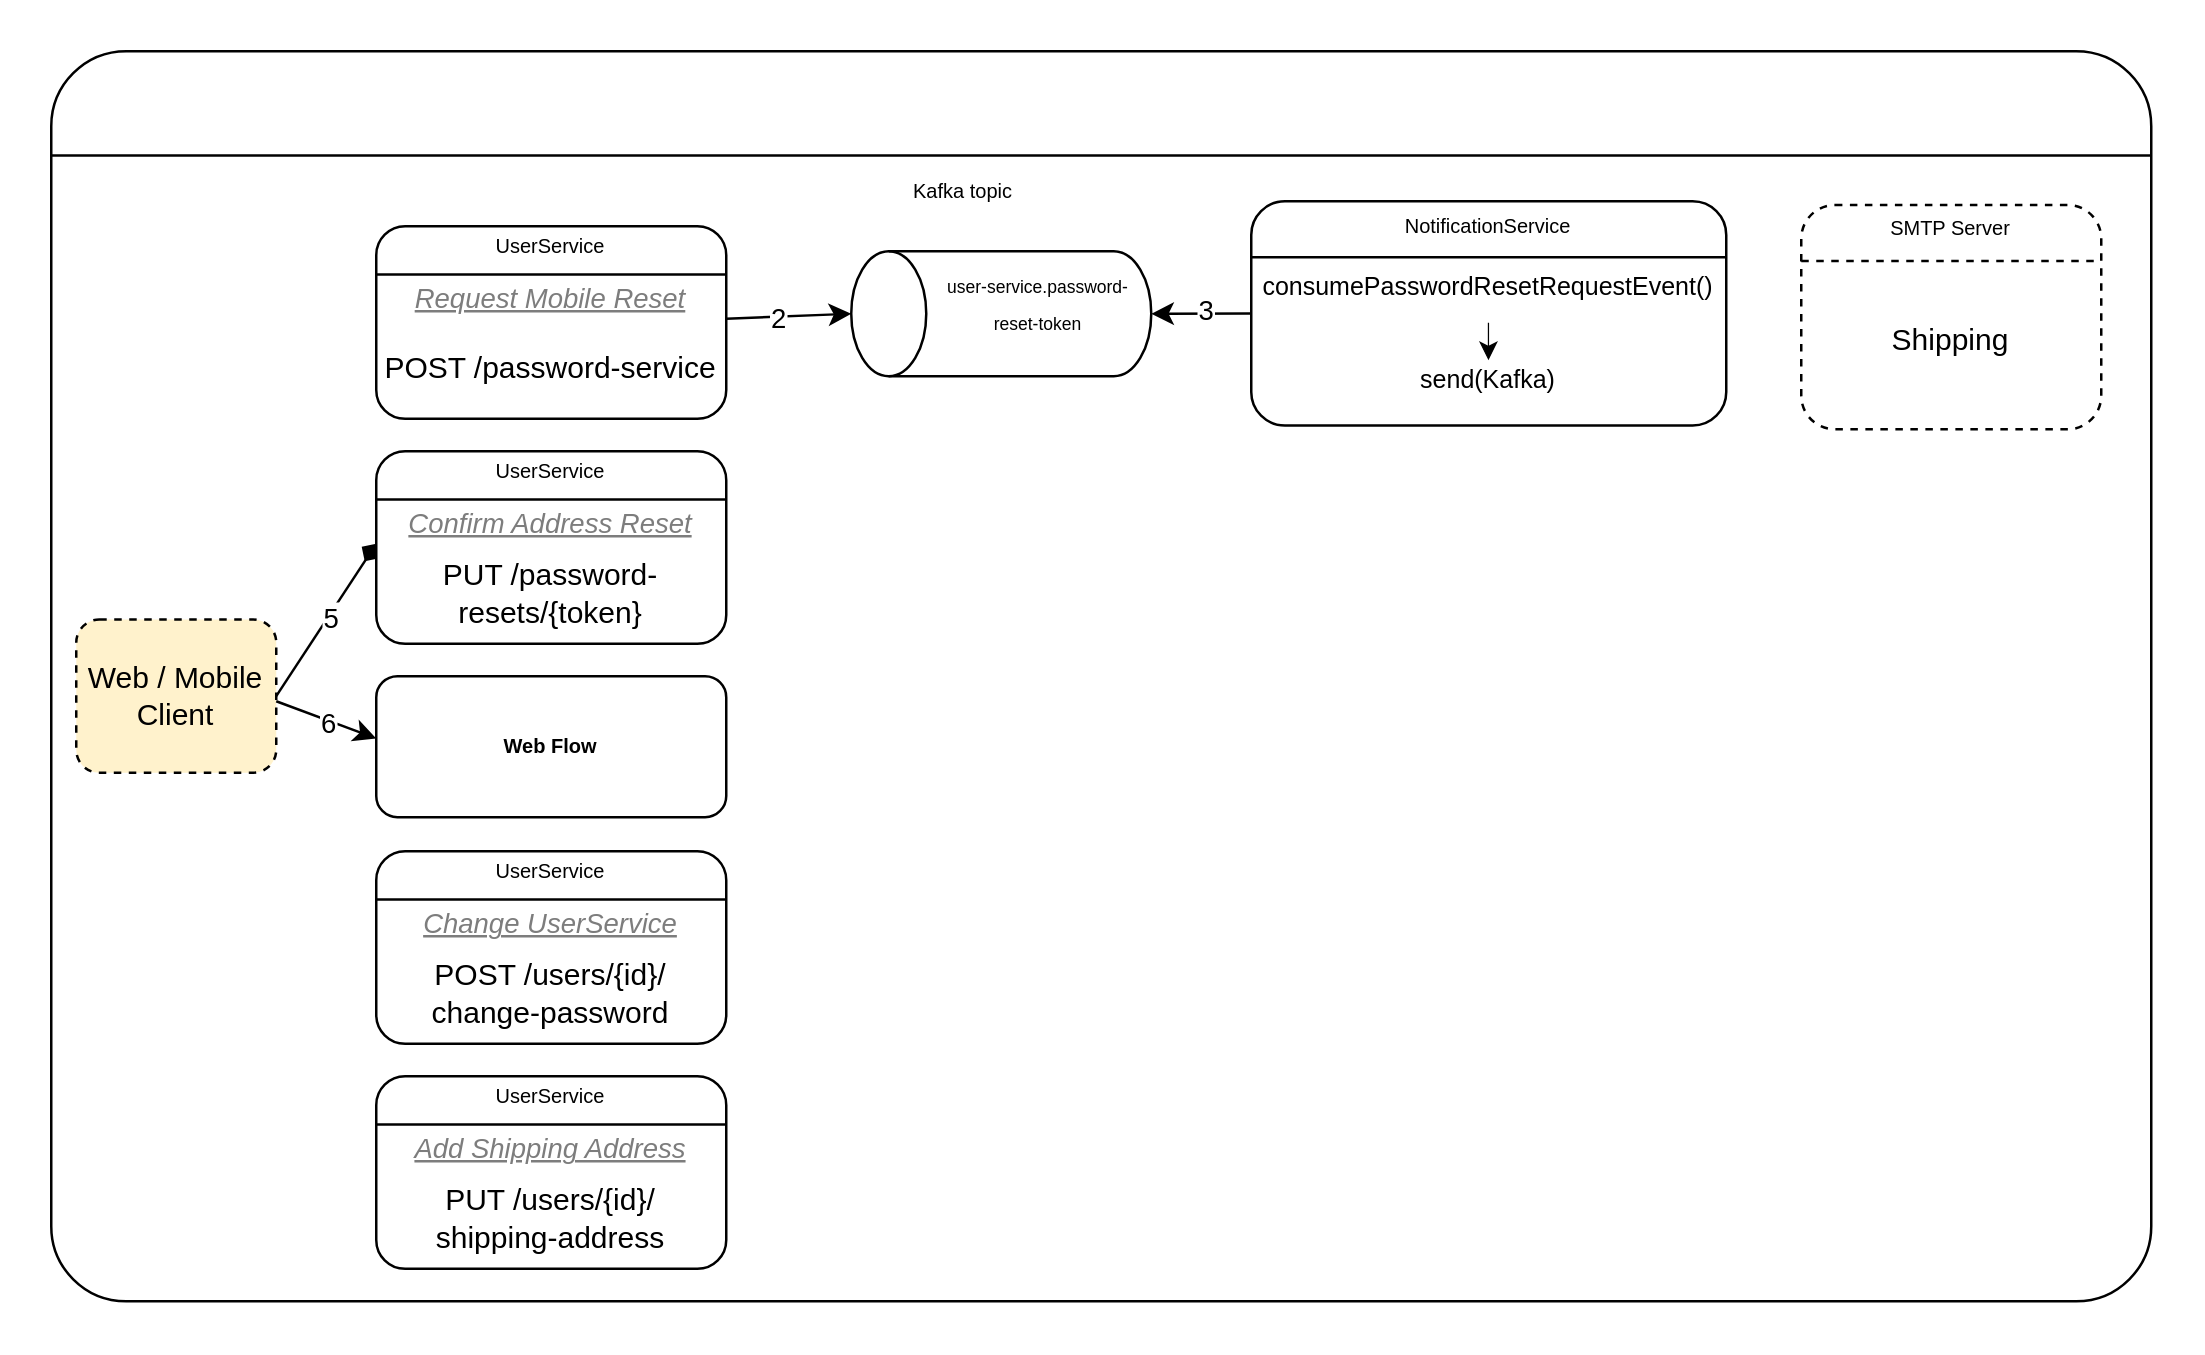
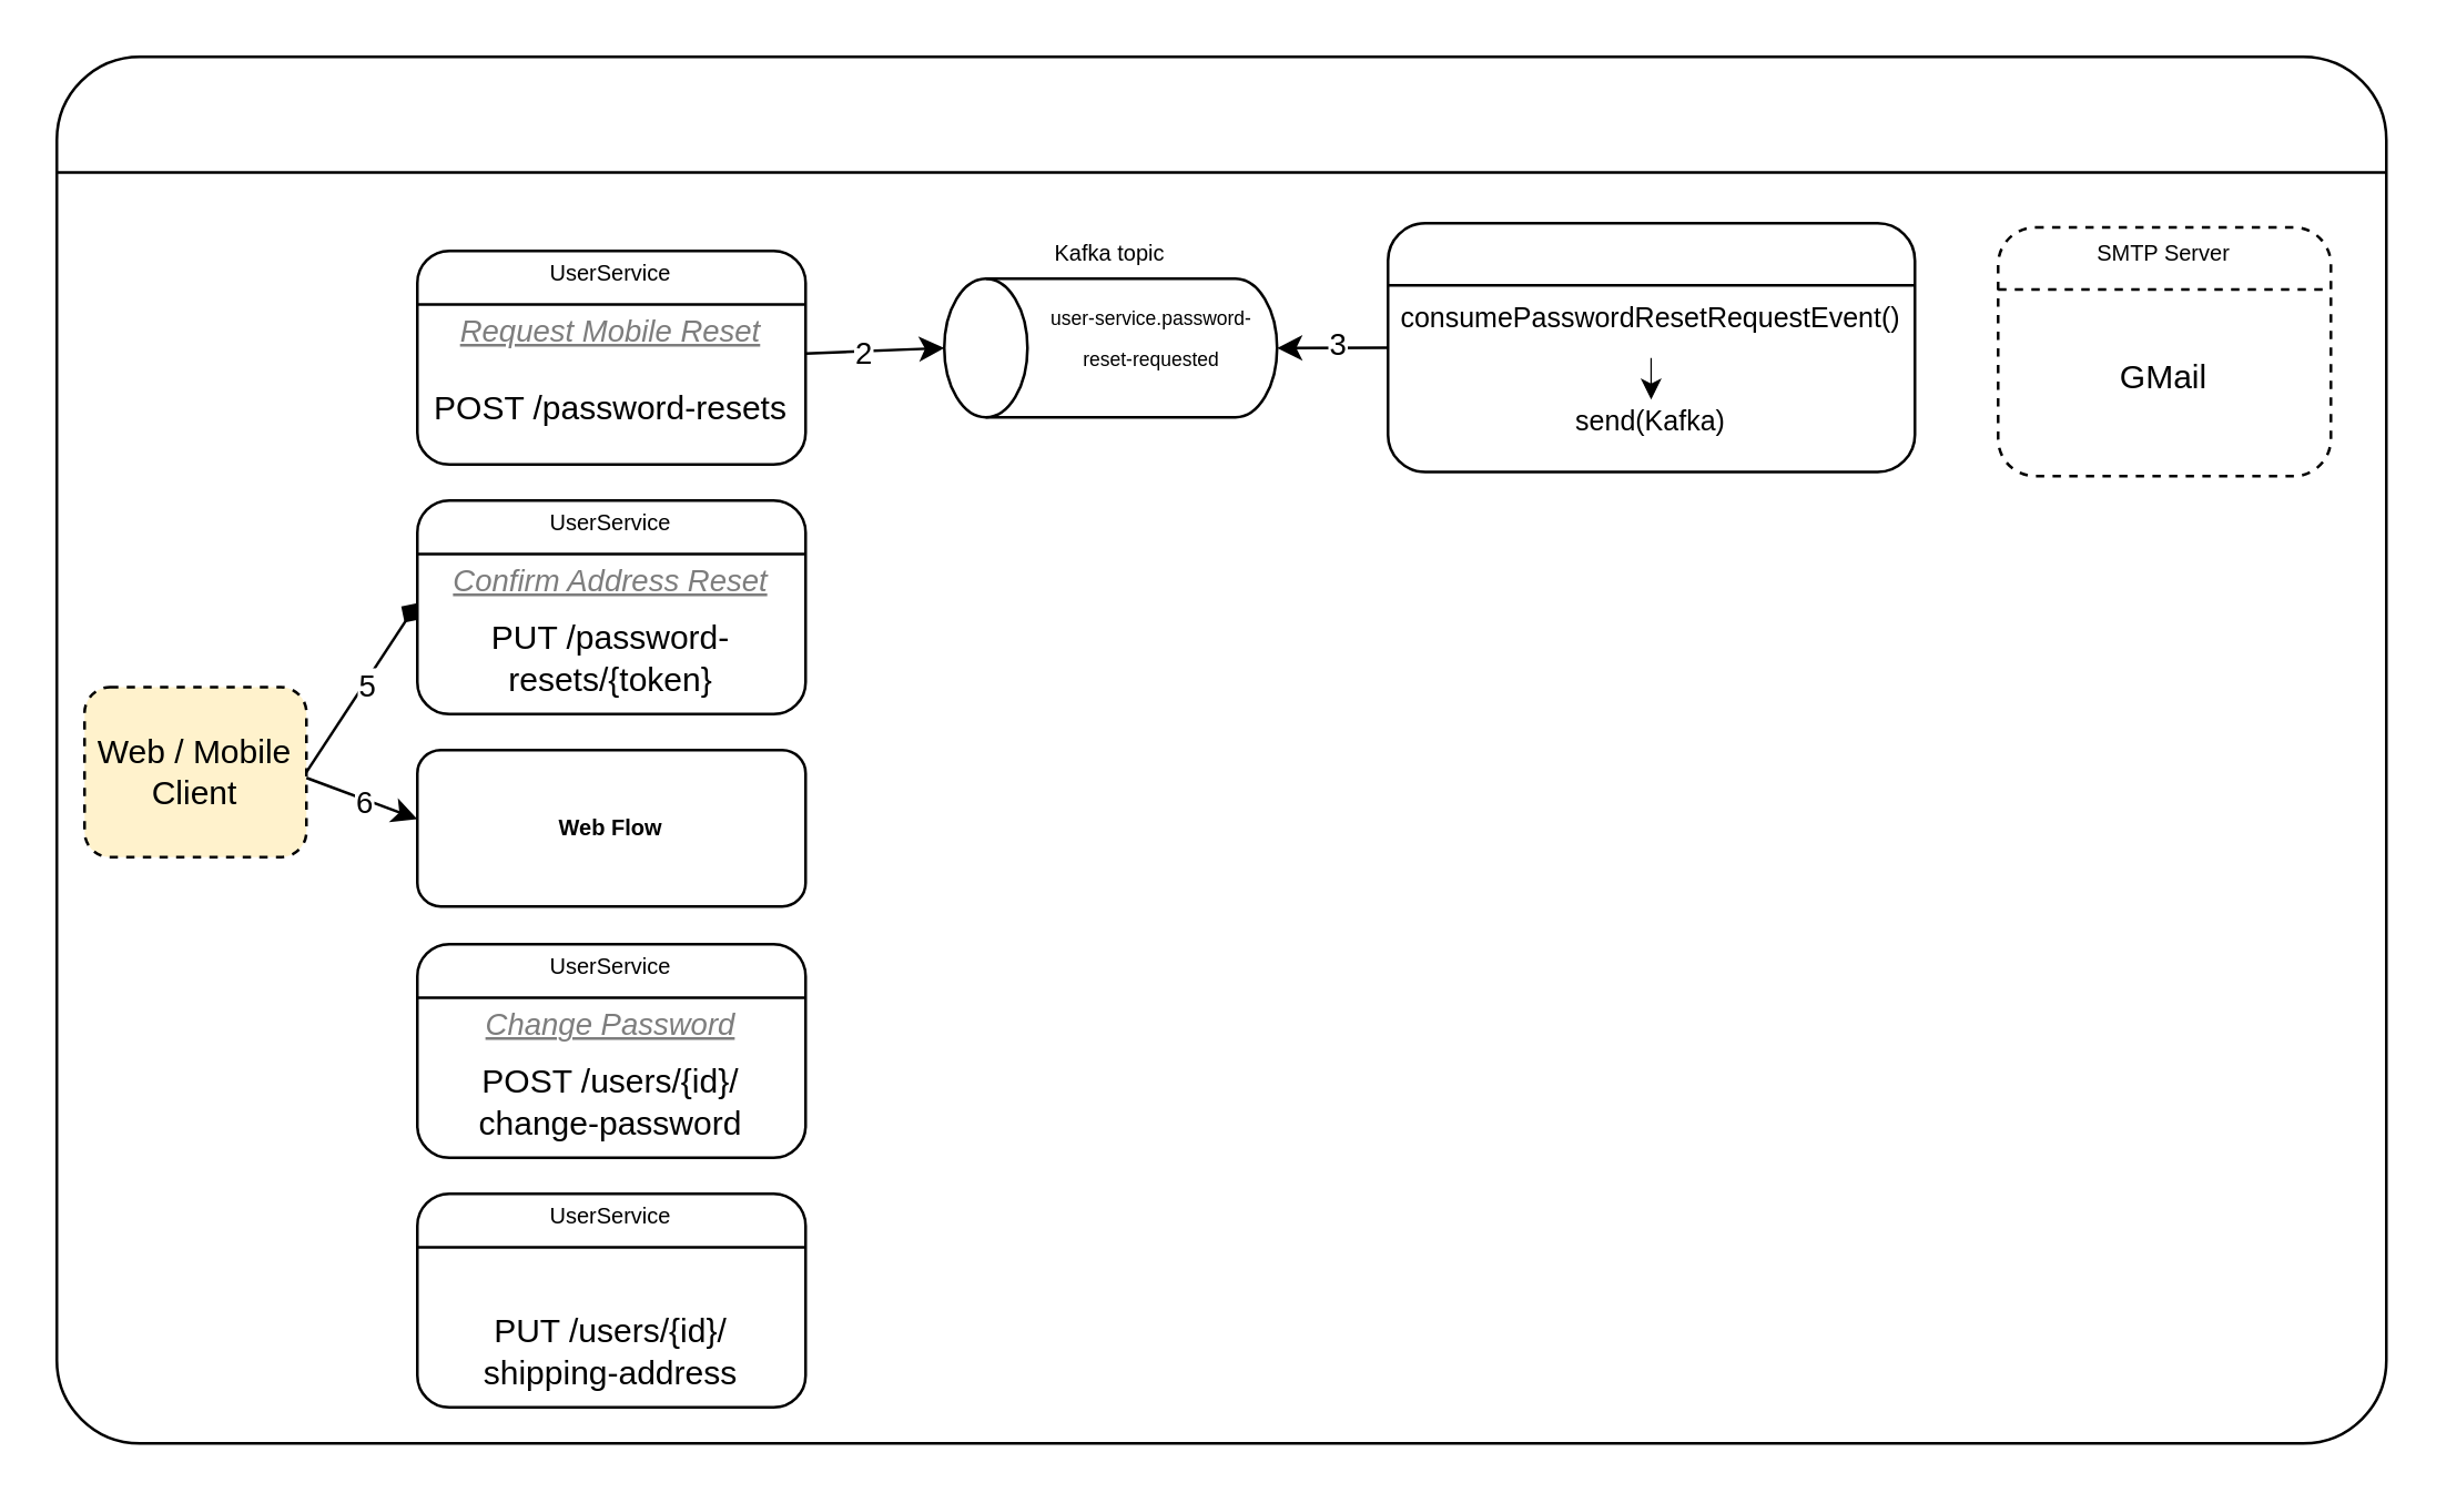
- <mxCell id="25" value="&lt;font style=&quot;font-size: 8px;&quot;&gt;Kafka topic&lt;/font&gt;" style="text;html=1;align=center;verticalAlign=middle;whiteSpace=wrap;rounded=0;container=0;movable=1;resizable=1;rotatable=1;deletable=1;editable=1;locked=0;connectable=1;" parent="1" vertex="1"><mxGeometry x="325" y="65" width="120" height="20" as="geometry" /></mxCell>
+ <mxCell id="25" value="&lt;font style=&quot;font-size: 8px;&quot;&gt;Kafka topic&lt;/font&gt;" style="text;html=1;align=center;verticalAlign=middle;whiteSpace=wrap;rounded=0;container=0;movable=1;resizable=1;rotatable=1;deletable=1;editable=1;locked=0;connectable=1;" parent="1" vertex="1"><mxGeometry x="340" y="80" width="120" height="20" as="geometry" /></mxCell>
- <mxCell id="16" value="NotificationService" style="text;html=1;align=center;verticalAlign=middle;whiteSpace=wrap;rounded=0;fontSize=8;container=0;movable=1;resizable=1;rotatable=1;deletable=1;editable=1;locked=0;connectable=1;" parent="1" vertex="1"><mxGeometry x="500" y="80.002" width="190" height="19.441" as="geometry" /></mxCell>
- <mxCell id="26" value="&lt;font style=&quot;font-size: 7px;&quot;&gt;user-service.password-reset-token&lt;/font&gt;" style="text;html=1;align=center;verticalAlign=middle;whiteSpace=wrap;rounded=0;container=0;movable=1;resizable=1;rotatable=1;deletable=1;editable=1;locked=0;connectable=1;" parent="1" vertex="1"><mxGeometry x="370" y="115" width="90" height="10" as="geometry" /></mxCell>
+ <mxCell id="26" value="&lt;font style=&quot;font-size: 7px;&quot;&gt;user-service.password-reset-requested&lt;/font&gt;" style="text;html=1;align=center;verticalAlign=middle;whiteSpace=wrap;rounded=0;container=0;movable=1;resizable=1;rotatable=1;deletable=1;editable=1;locked=0;connectable=1;" parent="1" vertex="1"><mxGeometry x="370" y="115" width="90" height="10" as="geometry" /></mxCell>
- <mxCell id="13" value="Shipping" style="text;html=1;align=center;verticalAlign=middle;whiteSpace=wrap;rounded=0;container=0;movable=1;resizable=1;rotatable=1;deletable=1;editable=1;locked=0;connectable=1;" parent="1" vertex="1"><mxGeometry x="720" y="100.938" width="120" height="70.286" as="geometry" /></mxCell>
+ <mxCell id="13" value="GMail" style="text;html=1;align=center;verticalAlign=middle;whiteSpace=wrap;rounded=0;container=0;movable=1;resizable=1;rotatable=1;deletable=1;editable=1;locked=0;connectable=1;" parent="1" vertex="1"><mxGeometry x="720" y="100.938" width="120" height="70.286" as="geometry" /></mxCell>
- <mxCell id="47" value="POST /password-service" style="text;html=1;align=center;verticalAlign=middle;whiteSpace=wrap;rounded=0;container=0;movable=1;resizable=1;rotatable=1;deletable=1;editable=1;locked=0;connectable=1;" parent="1" vertex="1"><mxGeometry x="150" y="127" width="140" height="39" as="geometry" /></mxCell>
+ <mxCell id="47" value="POST /password-resets" style="text;html=1;align=center;verticalAlign=middle;whiteSpace=wrap;rounded=0;container=0;movable=1;resizable=1;rotatable=1;deletable=1;editable=1;locked=0;connectable=1;" parent="1" vertex="1"><mxGeometry x="150" y="127" width="140" height="39" as="geometry" /></mxCell>
- <mxCell id="38" value="&lt;i&gt;&lt;u&gt;&lt;font style=&quot;font-size: 11px;&quot;&gt;Change UserService&lt;/font&gt;&lt;/u&gt;&lt;/i&gt;" style="text;html=1;align=center;verticalAlign=middle;whiteSpace=wrap;rounded=0;fillColor=none;gradientColor=none;dashed=1;fontColor=#7D7D7D;container=0;movable=1;resizable=1;rotatable=1;deletable=1;editable=1;locked=0;connectable=1;" parent="1" vertex="1"><mxGeometry x="150" y="360" width="140" height="17" as="geometry" /></mxCell>
+ <mxCell id="38" value="&lt;i&gt;&lt;u&gt;&lt;font style=&quot;font-size: 11px;&quot;&gt;Change Password&lt;/font&gt;&lt;/u&gt;&lt;/i&gt;" style="text;html=1;align=center;verticalAlign=middle;whiteSpace=wrap;rounded=0;fillColor=none;gradientColor=none;dashed=1;fontColor=#7D7D7D;container=0;movable=1;resizable=1;rotatable=1;deletable=1;editable=1;locked=0;connectable=1;" parent="1" vertex="1"><mxGeometry x="150" y="360" width="140" height="17" as="geometry" /></mxCell>
- <mxCell id="43" value="&lt;i&gt;&lt;u&gt;&lt;font style=&quot;font-size: 11px;&quot;&gt;Add Shipping Address&lt;/font&gt;&lt;/u&gt;&lt;/i&gt;" style="text;html=1;align=center;verticalAlign=middle;whiteSpace=wrap;rounded=0;fillColor=none;gradientColor=none;dashed=1;fontColor=#7D7D7D;container=0;movable=1;resizable=1;rotatable=1;deletable=1;editable=1;locked=0;connectable=1;" parent="1" vertex="1"><mxGeometry x="150" y="450" width="140" height="17" as="geometry" /></mxCell>
